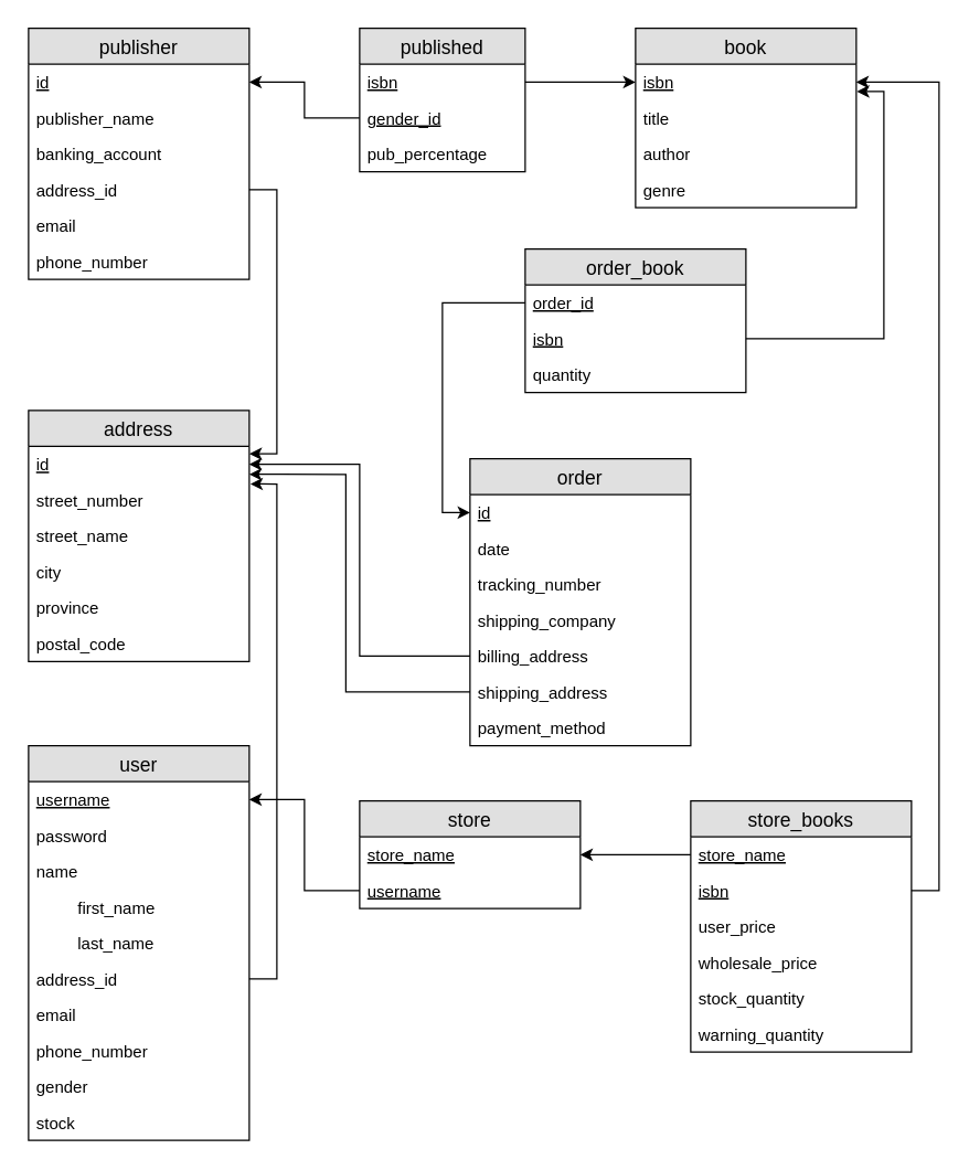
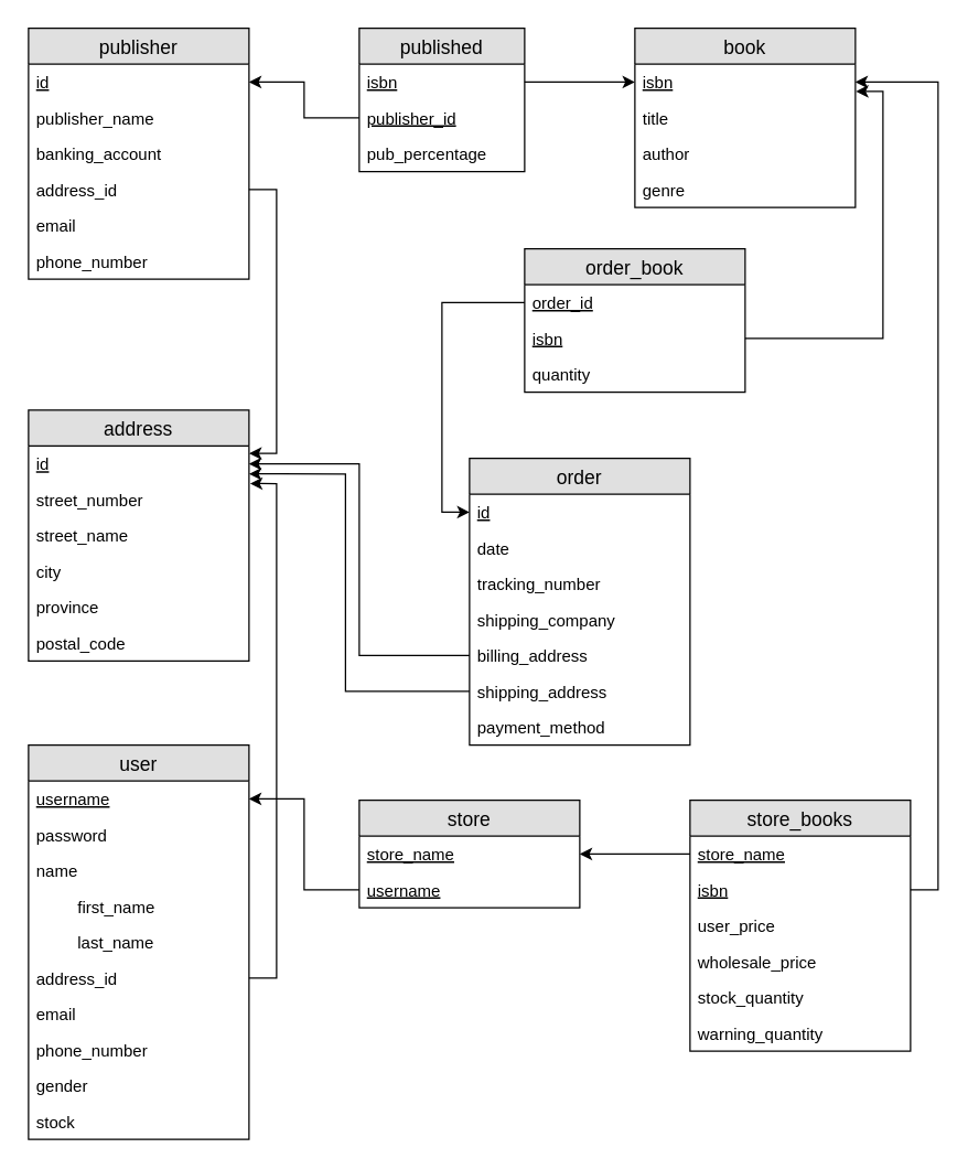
- <mxCell id="47" value="gender_id" style="text;strokeColor=none;fillColor=none;spacingLeft=4;spacingRight=4;overflow=hidden;rotatable=0;points=[[0,0.5],[1,0.5]];portConstraint=eastwest;fontSize=12;fontStyle=4" vertex="1" parent="45"><mxGeometry y="52" width="120" height="26" as="geometry" /></mxCell>
+ <mxCell id="47" value="publisher_id" style="text;strokeColor=none;fillColor=none;spacingLeft=4;spacingRight=4;overflow=hidden;rotatable=0;points=[[0,0.5],[1,0.5]];portConstraint=eastwest;fontSize=12;fontStyle=4" vertex="1" parent="45"><mxGeometry y="52" width="120" height="26" as="geometry" /></mxCell>
